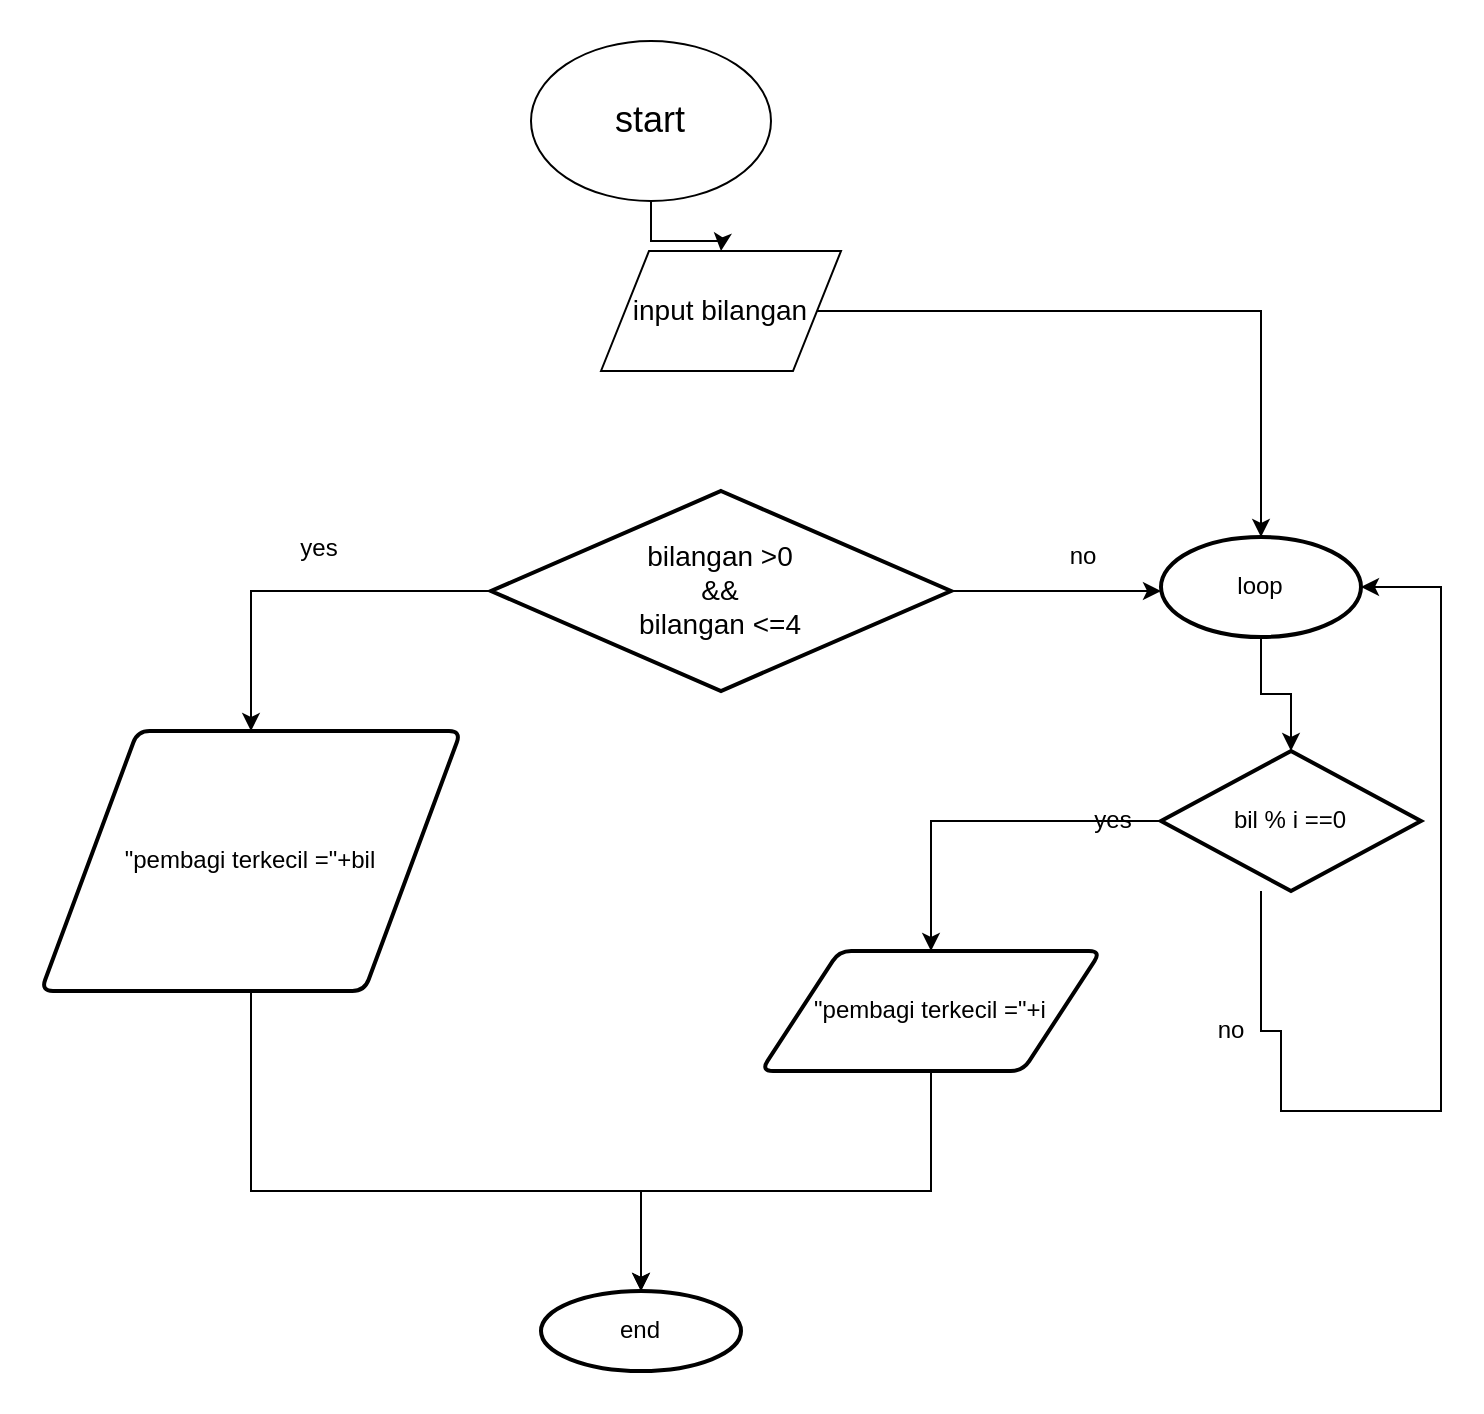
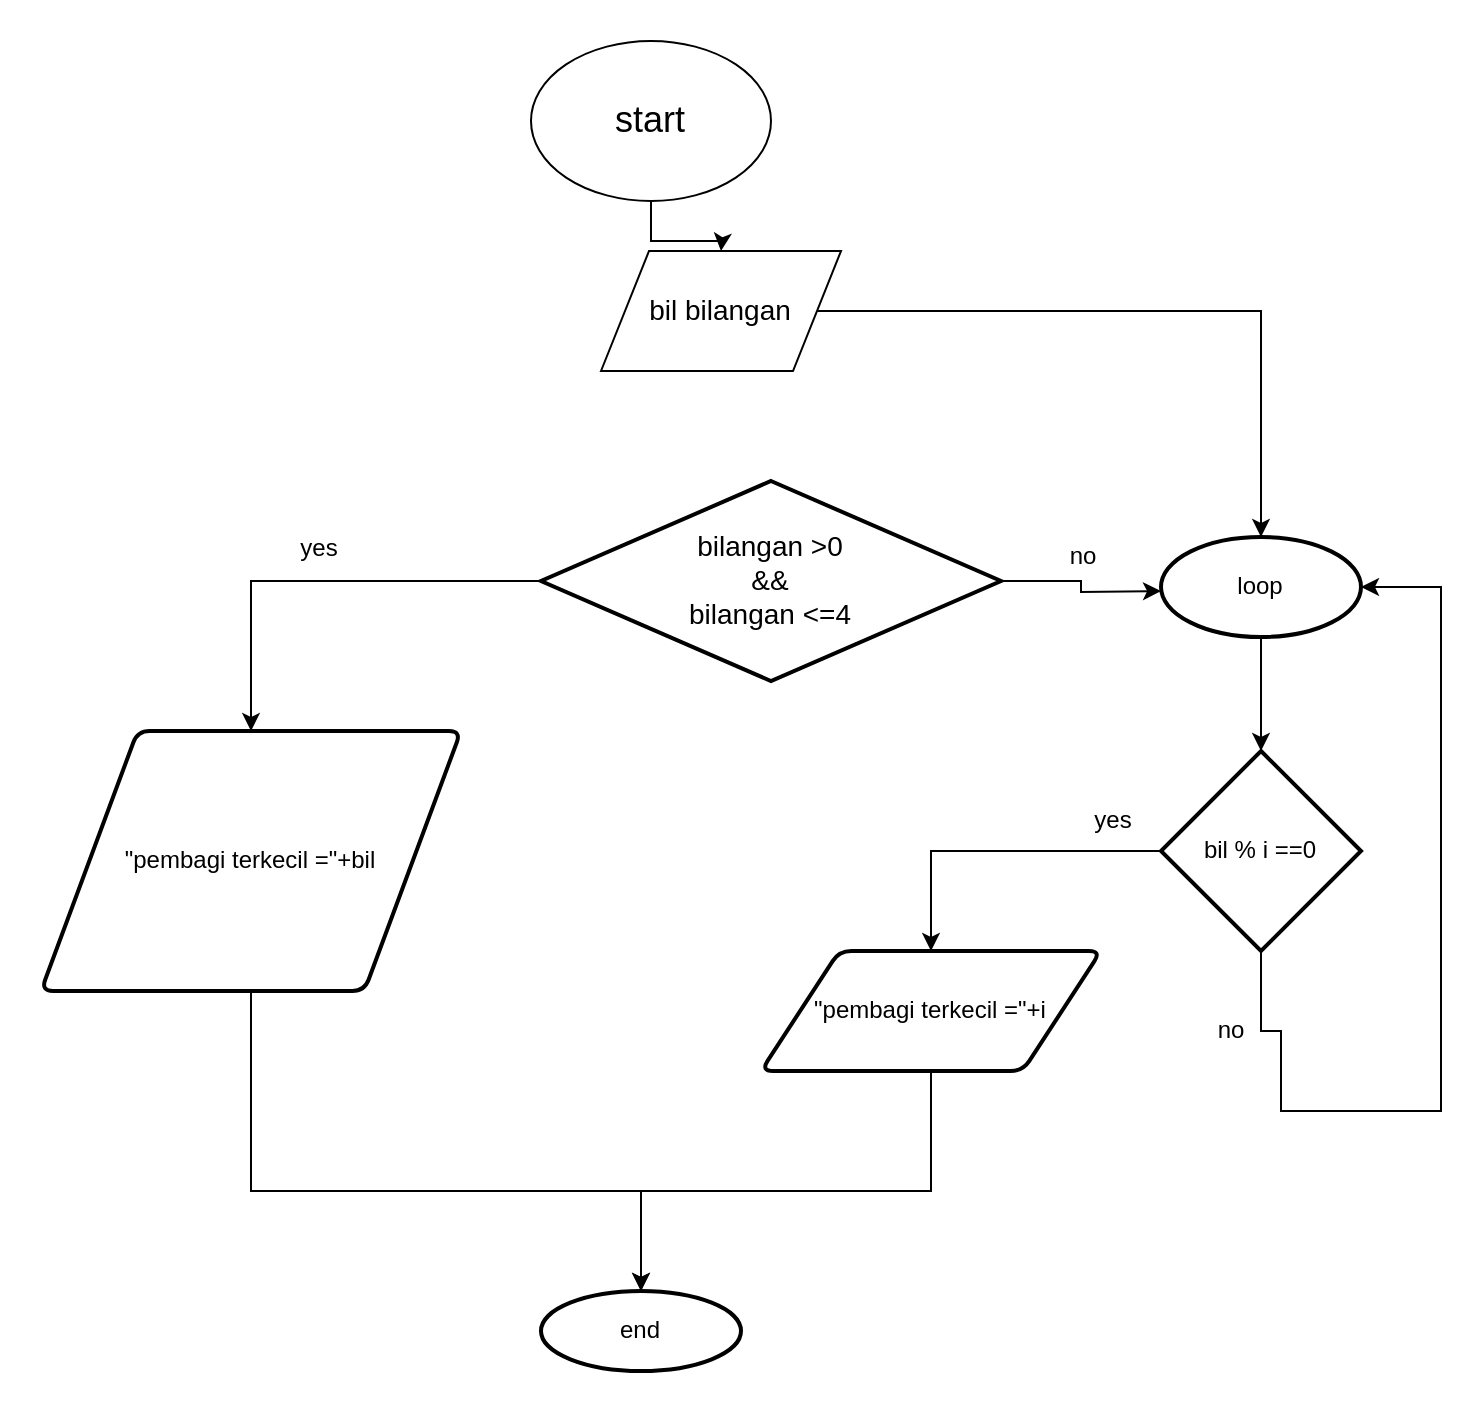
- <mxCell id="5" value="&lt;font style=&quot;font-size: 14px&quot;&gt;input bilangan&lt;/font&gt;" style="shape=parallelogram;perimeter=parallelogramPerimeter;whiteSpace=wrap;html=1;" vertex="1" parent="1"><mxGeometry x="300" y="125" width="120" height="60" as="geometry" /></mxCell>
+ <mxCell id="5" value="&lt;font style=&quot;font-size: 14px&quot;&gt;bil bilangan&lt;/font&gt;" style="shape=parallelogram;perimeter=parallelogramPerimeter;whiteSpace=wrap;html=1;" vertex="1" parent="1"><mxGeometry x="300" y="125" width="120" height="60" as="geometry" /></mxCell>
- <mxCell id="8" value="&lt;font style=&quot;font-size: 14px&quot;&gt;bilangan &amp;gt;0&lt;br&gt;&amp;amp;&amp;amp;&lt;br&gt;bilangan &amp;lt;=4&lt;/font&gt;" style="strokeWidth=2;html=1;shape=mxgraph.flowchart.decision;whiteSpace=wrap;" vertex="1" parent="1"><mxGeometry x="245" y="245" width="230" height="100" as="geometry" /></mxCell>
+ <mxCell id="8" value="&lt;font style=&quot;font-size: 14px&quot;&gt;bilangan &amp;gt;0&lt;br&gt;&amp;amp;&amp;amp;&lt;br&gt;bilangan &amp;lt;=4&lt;/font&gt;" style="strokeWidth=2;html=1;shape=mxgraph.flowchart.decision;whiteSpace=wrap;" vertex="1" parent="1"><mxGeometry x="270" y="240" width="230" height="100" as="geometry" /></mxCell>
- <mxCell id="17" value="bil % i ==0" style="strokeWidth=2;html=1;shape=mxgraph.flowchart.decision;whiteSpace=wrap;" vertex="1" parent="1"><mxGeometry x="580" y="375" width="130" height="70" as="geometry" /></mxCell>
+ <mxCell id="17" value="bil % i ==0" style="strokeWidth=2;html=1;shape=mxgraph.flowchart.decision;whiteSpace=wrap;" vertex="1" parent="1"><mxGeometry x="580" y="375" width="100" height="100" as="geometry" /></mxCell>
